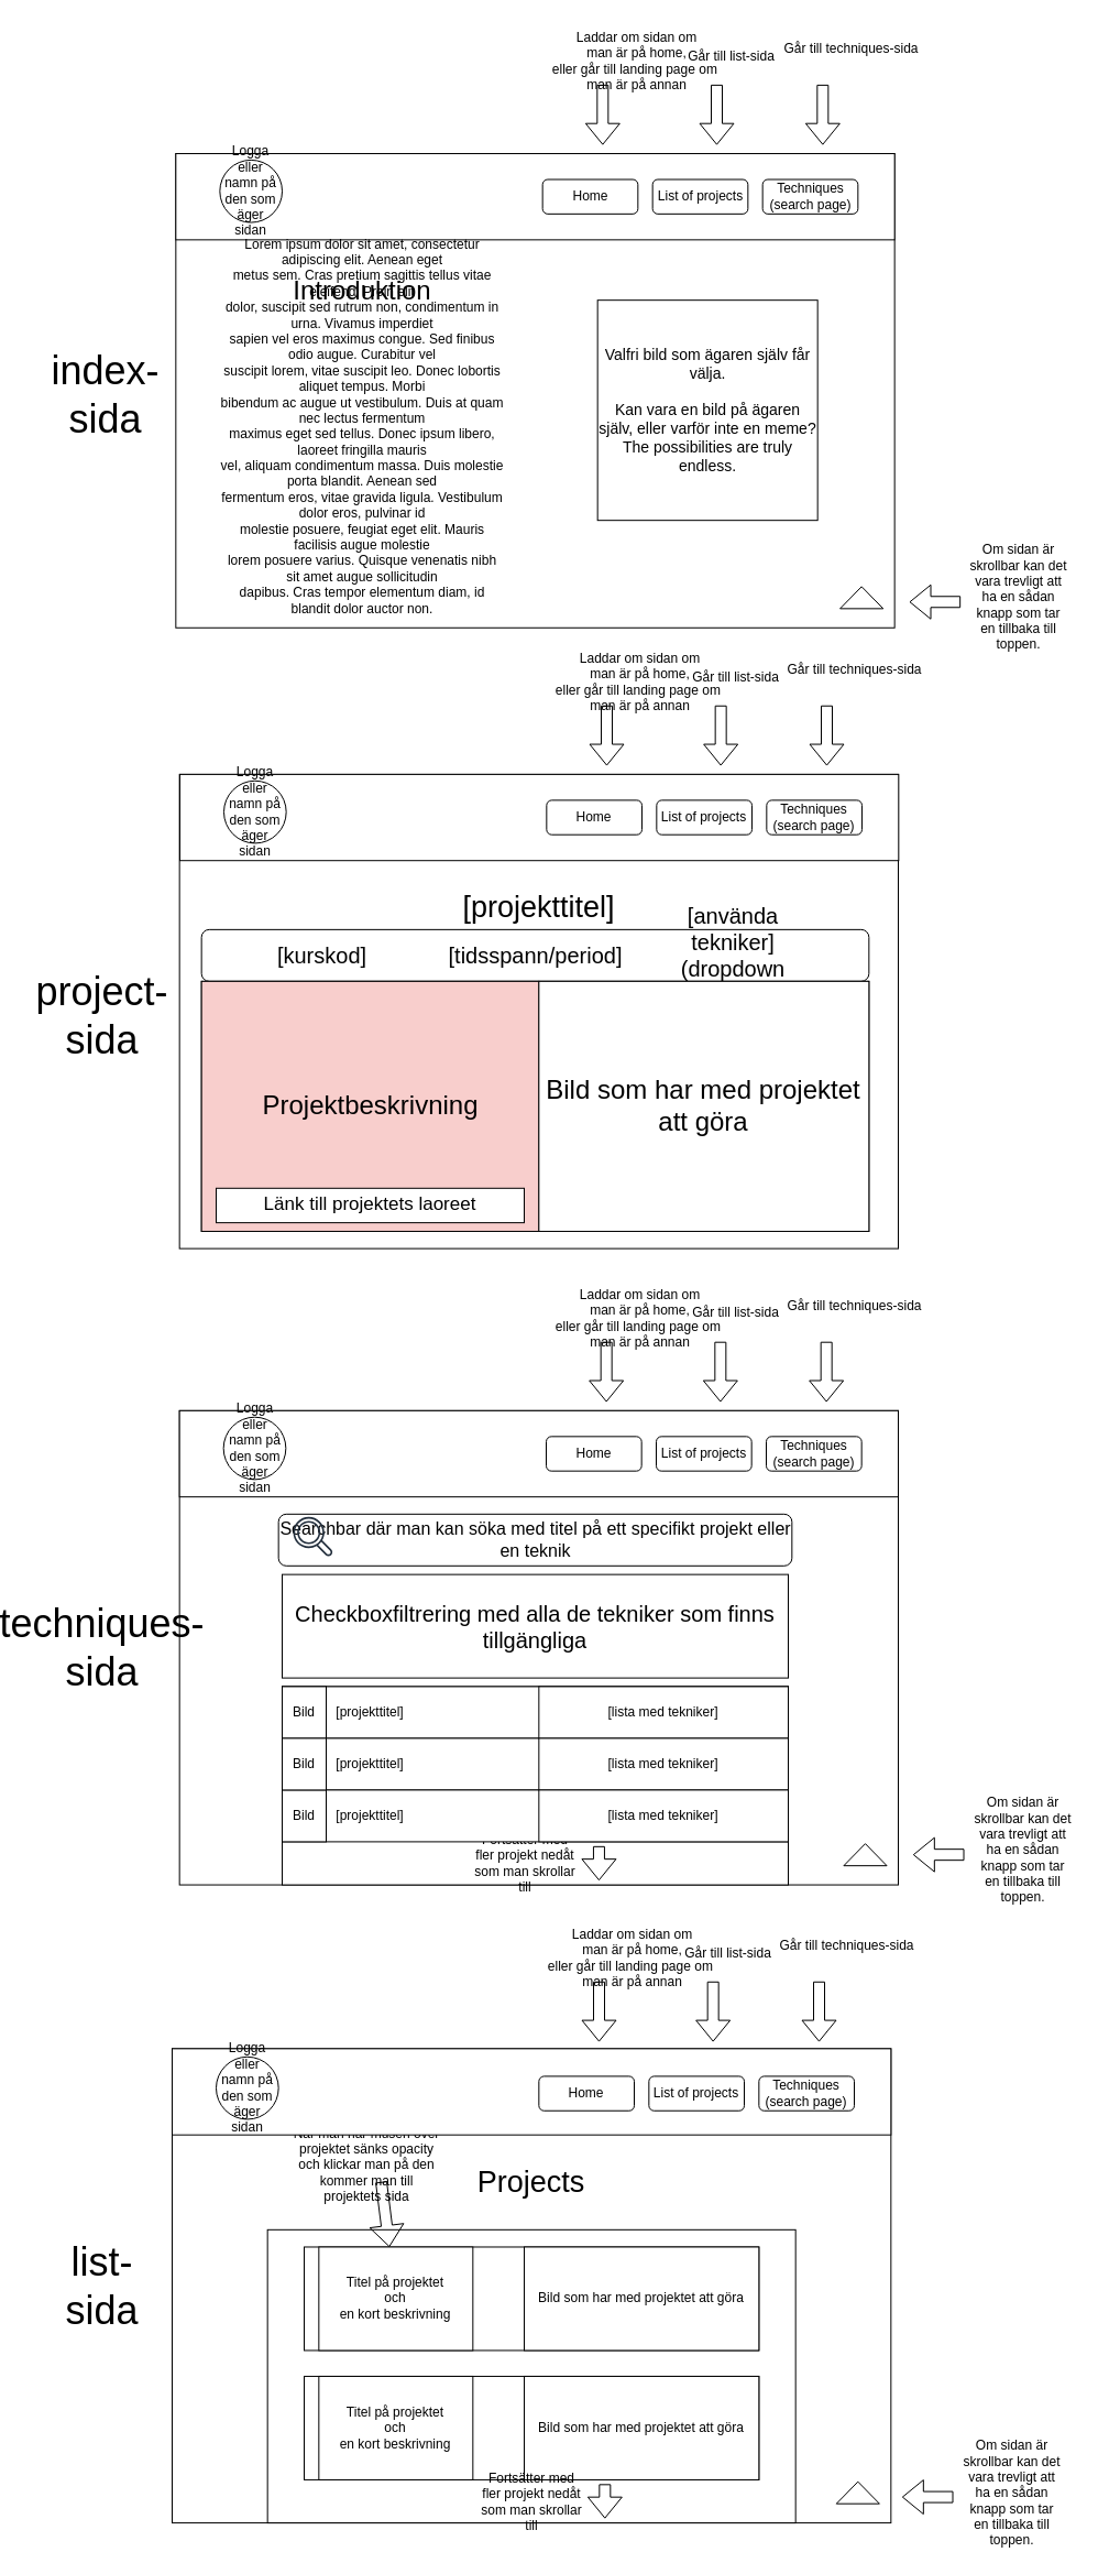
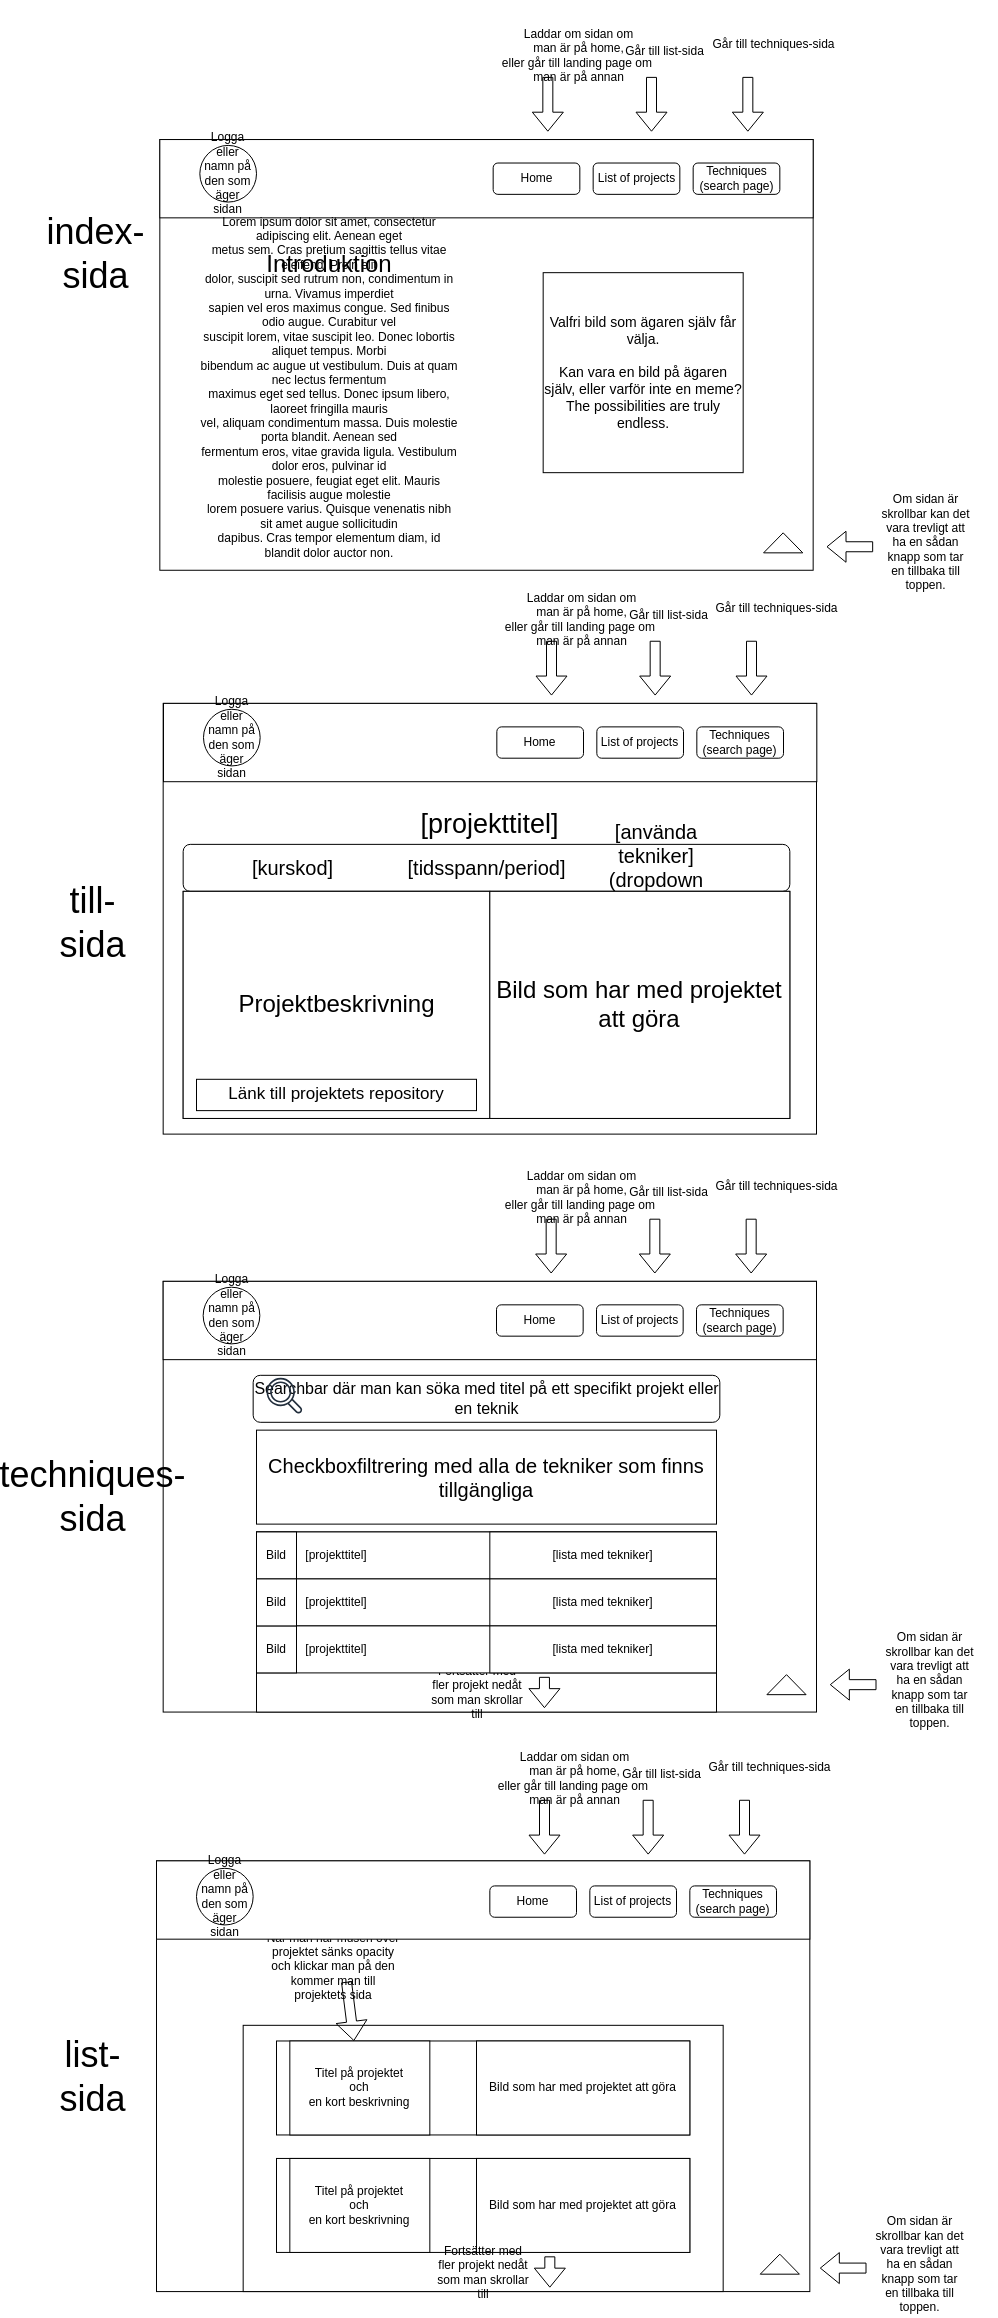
- <mxCell id="108" value="&lt;font style=&quot;font-size: 36px;&quot;&gt;index-sida&lt;/font&gt;" style="text;html=1;align=center;verticalAlign=middle;whiteSpace=wrap;rounded=0;" vertex="1" parent="2"><mxGeometry x="3.333" y="267.831" width="113.333" height="140.964" as="geometry" /></mxCell>
+ <mxCell id="108" value="&lt;font style=&quot;font-size: 36px;&quot;&gt;index-sida&lt;/font&gt;" style="text;html=1;align=center;verticalAlign=middle;whiteSpace=wrap;rounded=0;" vertex="1" parent="2"><mxGeometry x="3.333" y="162.831" width="113.333" height="140.964" as="geometry" /></mxCell>
- <mxCell id="74" value="&lt;div&gt;&lt;font style=&quot;font-size: 20px;&quot;&gt;[använda tekniker]&lt;/font&gt;&lt;/div&gt;&lt;div&gt;&lt;font style=&quot;font-size: 20px;&quot;&gt;(dropdown meny)&lt;br&gt;&lt;/font&gt;&lt;/div&gt;" style="text;html=1;align=center;verticalAlign=middle;whiteSpace=wrap;rounded=0;" parent="67" vertex="1"><mxGeometry x="570" y="271.747" width="120" height="23.494" as="geometry" /></mxCell>
+ <mxCell id="74" value="&lt;div&gt;&lt;font style=&quot;font-size: 20px;&quot;&gt;[använda tekniker]&lt;/font&gt;&lt;/div&gt;&lt;div&gt;&lt;font style=&quot;font-size: 20px;&quot;&gt;(dropdown meny)&lt;br&gt;&lt;/font&gt;&lt;/div&gt;" style="text;html=1;align=center;verticalAlign=middle;whiteSpace=wrap;rounded=0;" parent="67" vertex="1"><mxGeometry x="560" y="271.747" width="120" height="23.494" as="geometry" /></mxCell>
- <mxCell id="69" value="&lt;font style=&quot;font-size: 36px;&quot;&gt;project-sida&lt;/font&gt;" style="text;html=1;align=center;verticalAlign=middle;whiteSpace=wrap;rounded=0;" parent="67" vertex="1"><mxGeometry y="267.831" width="113.333" height="140.964" as="geometry" /></mxCell>
+ <mxCell id="69" value="&lt;font style=&quot;font-size: 36px;&quot;&gt;till-sida&lt;/font&gt;" style="text;html=1;align=center;verticalAlign=middle;whiteSpace=wrap;rounded=0;" parent="67" vertex="1"><mxGeometry y="267.831" width="113.333" height="140.964" as="geometry" /></mxCell>
- <mxCell id="76" value="&lt;font style=&quot;font-size: 24px;&quot;&gt;Projektbeskrivning&lt;/font&gt;" style="rounded=0;whiteSpace=wrap;html=1;fillColor=#f8cecc;" parent="67" vertex="1"><mxGeometry x="146.667" y="306.988" width="306.667" height="227.108" as="geometry" /></mxCell>
+ <mxCell id="76" value="&lt;font style=&quot;font-size: 24px;&quot;&gt;Projektbeskrivning&lt;/font&gt;" style="rounded=0;whiteSpace=wrap;html=1;" parent="67" vertex="1"><mxGeometry x="146.667" y="306.988" width="306.667" height="227.108" as="geometry" /></mxCell>
- <mxCell id="78" value="&lt;font style=&quot;font-size: 17px;&quot;&gt;Länk till projektets laoreet&lt;/font&gt;" style="rounded=0;whiteSpace=wrap;html=1;" parent="67" vertex="1"><mxGeometry x="160" y="494.94" width="280" height="31.325" as="geometry" /></mxCell>
+ <mxCell id="78" value="&lt;font style=&quot;font-size: 17px;&quot;&gt;Länk till projektets repository&lt;/font&gt;" style="rounded=0;whiteSpace=wrap;html=1;" parent="67" vertex="1"><mxGeometry x="160" y="494.94" width="280" height="31.325" as="geometry" /></mxCell>
- <mxCell id="8" value="&lt;font style=&quot;font-size: 27px;&quot;&gt;Projects&lt;/font&gt;" style="text;html=1;align=center;verticalAlign=middle;whiteSpace=wrap;rounded=0;" parent="3" vertex="1"><mxGeometry x="400" y="227.108" width="93.333" height="23.494" as="geometry" /></mxCell>
